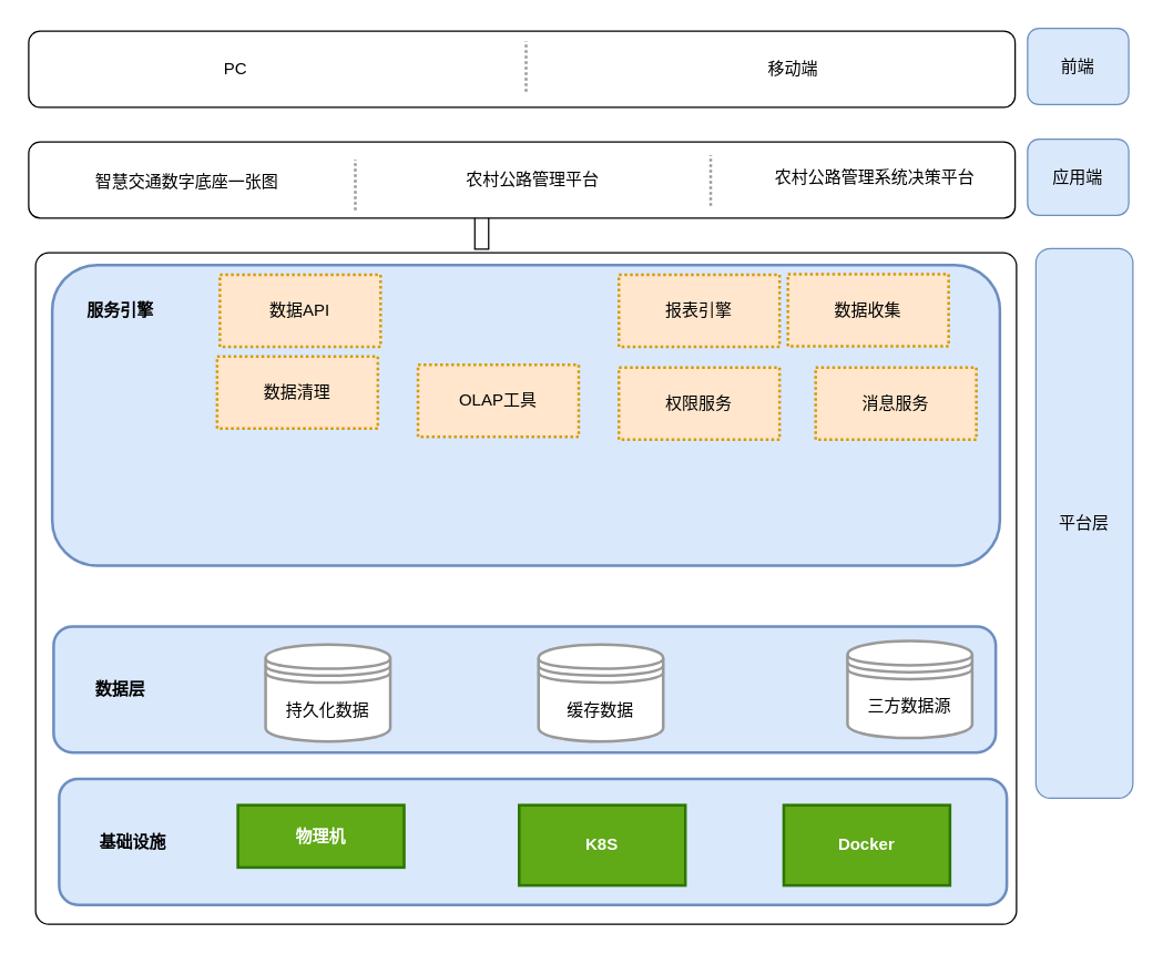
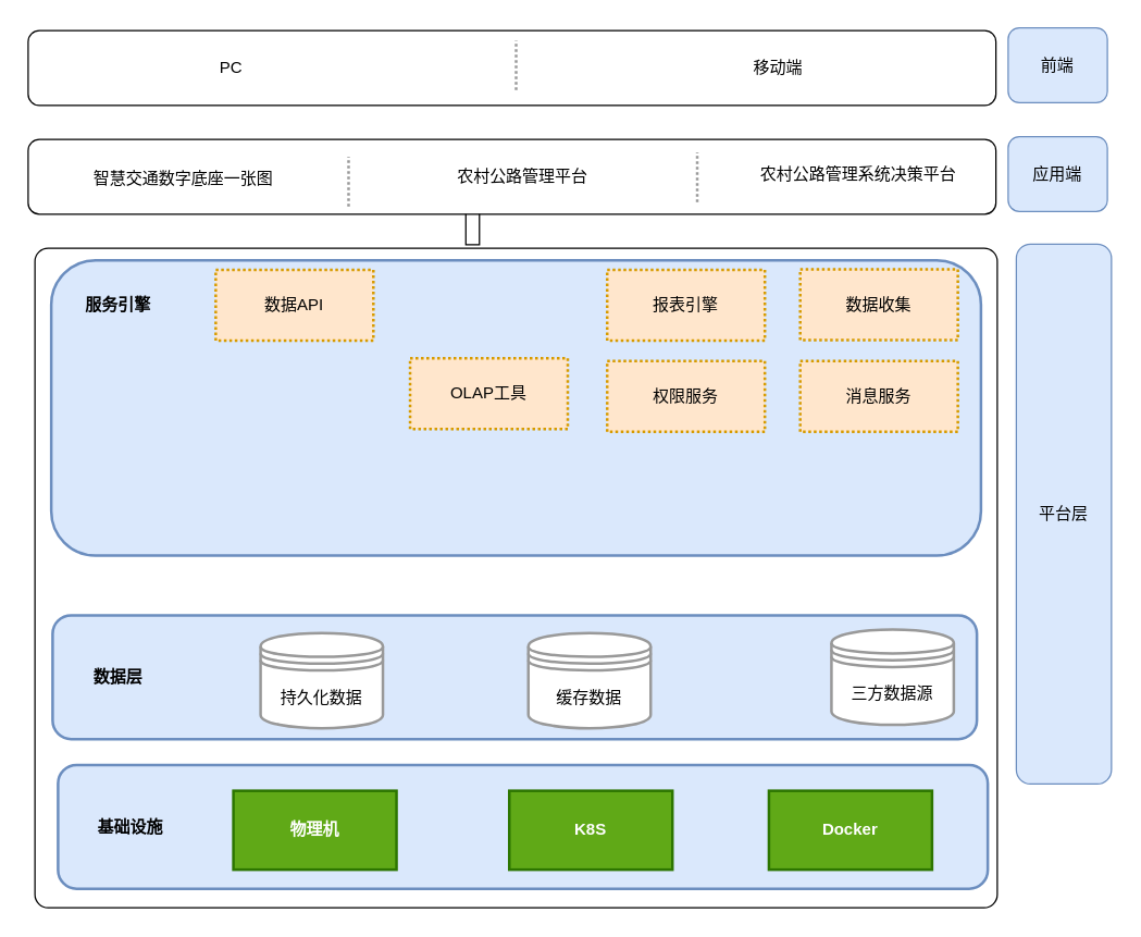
- <mxCell id="13" value="数据收集" style="rounded=0;whiteSpace=wrap;html=1;dashed=1;dashPattern=1 1;strokeColor=#d79b00;strokeWidth=2;fillColor=#ffe6cc;" vertex="1" parent="1"><mxGeometry x="568" y="197.5" width="116" height="52" as="geometry" /></mxCell>
+ <mxCell id="13" value="数据收集" style="rounded=0;whiteSpace=wrap;html=1;dashed=1;dashPattern=1 1;strokeColor=#d79b00;strokeWidth=2;fillColor=#ffe6cc;" vertex="1" parent="1"><mxGeometry x="588" y="197.5" width="116" height="52" as="geometry" /></mxCell>
- <mxCell id="32" value="数据清理" style="rounded=0;whiteSpace=wrap;html=1;dashed=1;dashPattern=1 1;strokeColor=#d79b00;strokeWidth=2;fillColor=#ffe6cc;" vertex="1" parent="1"><mxGeometry x="156" y="257" width="116" height="52" as="geometry" /></mxCell>
- <mxCell id="29" value="&lt;b&gt;物理机&lt;/b&gt;" style="rounded=0;whiteSpace=wrap;html=1;strokeColor=#2D7600;strokeWidth=2;fillColor=#60a917;fontColor=#ffffff;" vertex="1" parent="1"><mxGeometry x="171" y="581" width="120" height="45" as="geometry" /></mxCell>
+ <mxCell id="29" value="&lt;b&gt;物理机&lt;/b&gt;" style="rounded=0;whiteSpace=wrap;html=1;strokeColor=#2D7600;strokeWidth=2;fillColor=#60a917;fontColor=#ffffff;" vertex="1" parent="1"><mxGeometry x="171" y="581" width="120" height="58" as="geometry" /></mxCell>
